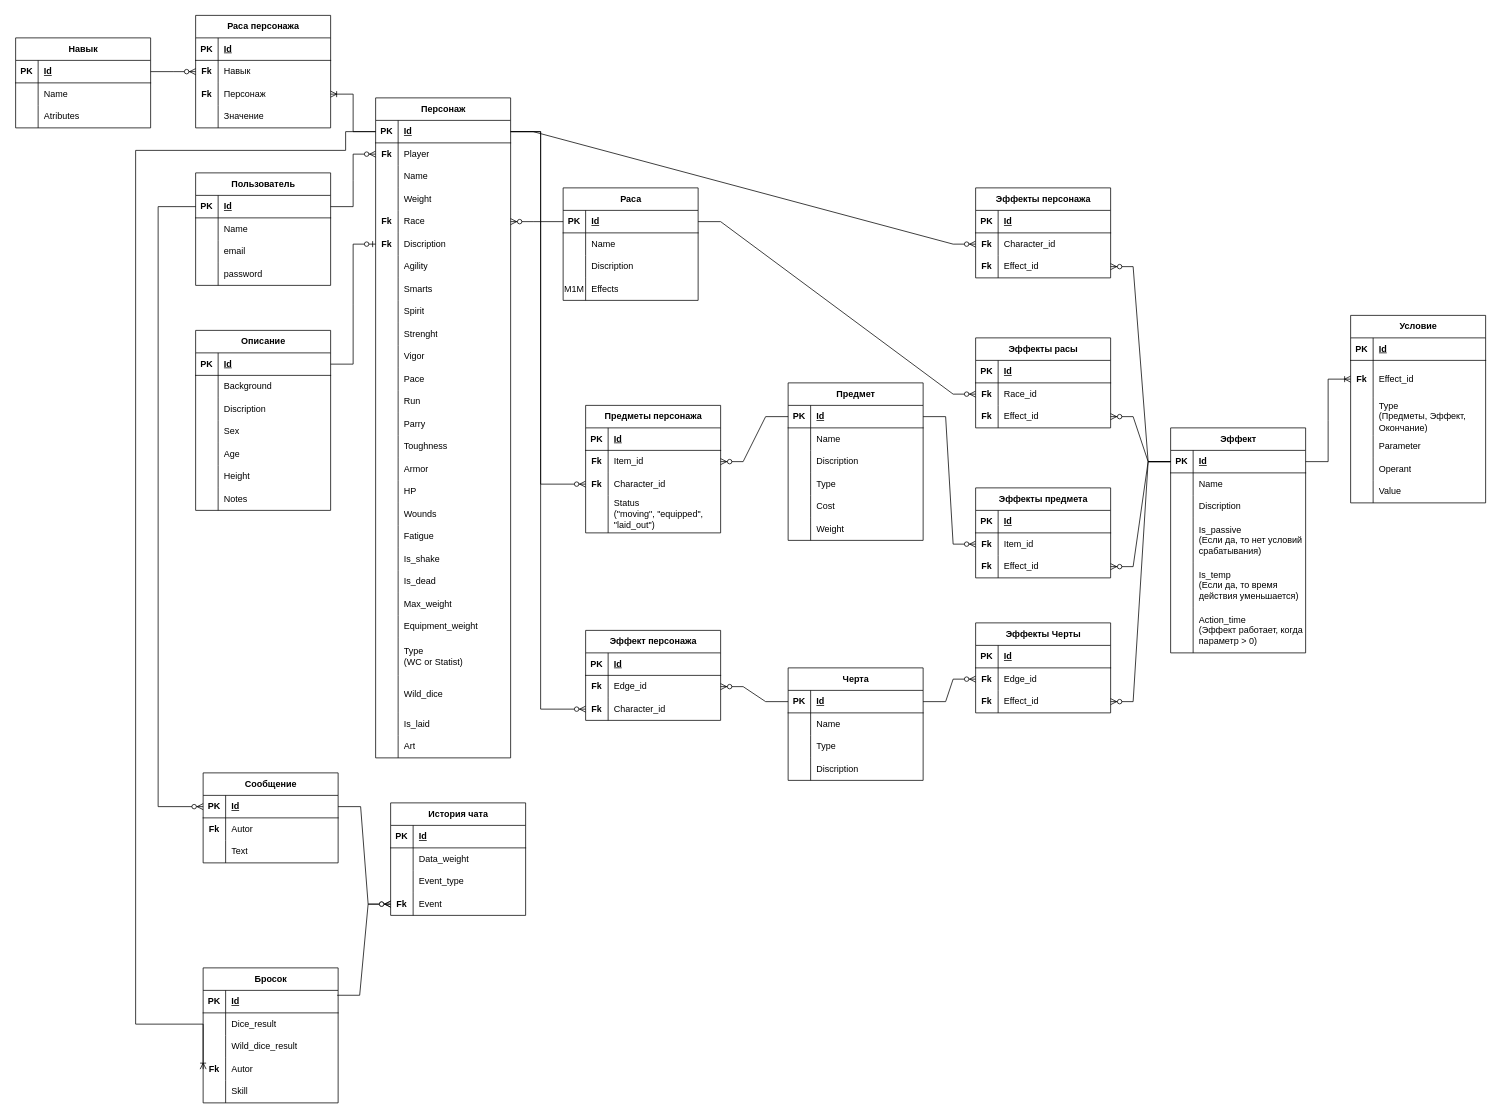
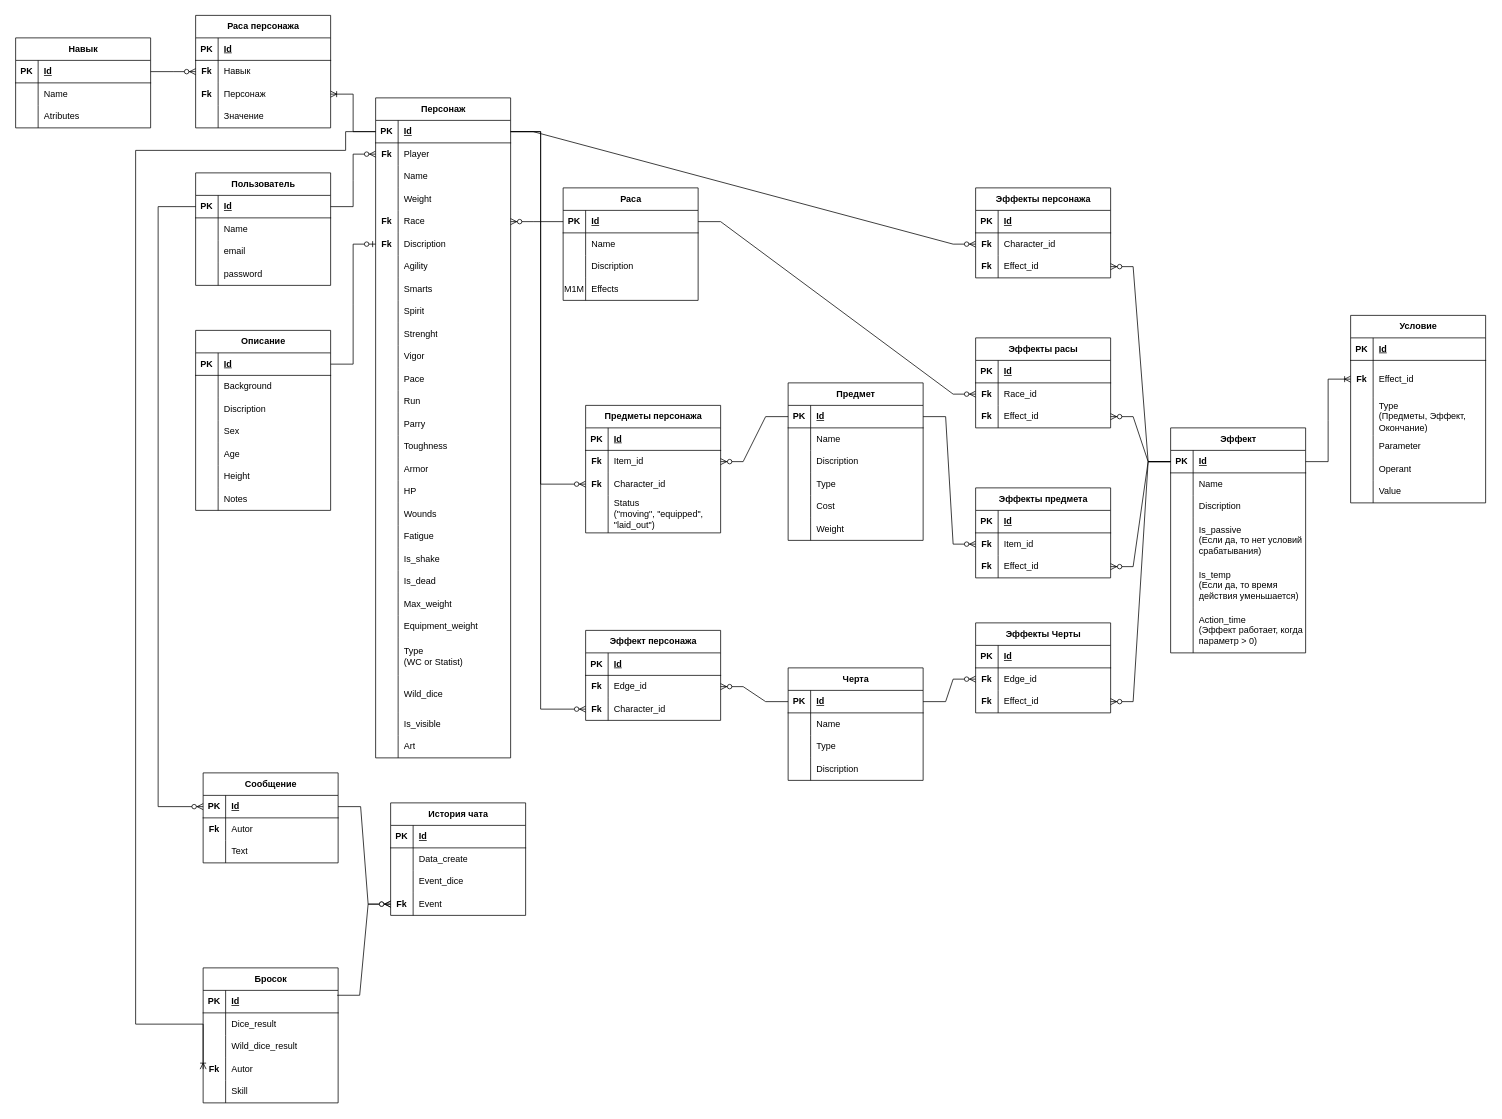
- <mxCell id="93" value="Is_laid" style="shape=partialRectangle;connectable=0;fillColor=none;top=0;left=0;bottom=0;right=0;align=left;spacingLeft=6;overflow=hidden;whiteSpace=wrap;html=1;" vertex="1" parent="91"><mxGeometry x="30" width="150" height="30" as="geometry"><mxRectangle width="150" height="30" as="alternateBounds" /></mxGeometry></mxCell>
+ <mxCell id="93" value="Is_visible" style="shape=partialRectangle;connectable=0;fillColor=none;top=0;left=0;bottom=0;right=0;align=left;spacingLeft=6;overflow=hidden;whiteSpace=wrap;html=1;" vertex="1" parent="91"><mxGeometry x="30" width="150" height="30" as="geometry"><mxRectangle width="150" height="30" as="alternateBounds" /></mxGeometry></mxCell>
- <mxCell id="312" value="Data_weight" style="shape=partialRectangle;connectable=0;fillColor=none;top=0;left=0;bottom=0;right=0;align=left;spacingLeft=6;overflow=hidden;whiteSpace=wrap;html=1;" vertex="1" parent="310"><mxGeometry x="30" width="150" height="30" as="geometry"><mxRectangle width="150" height="30" as="alternateBounds" /></mxGeometry></mxCell>
+ <mxCell id="312" value="Data_create" style="shape=partialRectangle;connectable=0;fillColor=none;top=0;left=0;bottom=0;right=0;align=left;spacingLeft=6;overflow=hidden;whiteSpace=wrap;html=1;" vertex="1" parent="310"><mxGeometry x="30" width="150" height="30" as="geometry"><mxRectangle width="150" height="30" as="alternateBounds" /></mxGeometry></mxCell>
- <mxCell id="315" value="Event_type" style="shape=partialRectangle;connectable=0;fillColor=none;top=0;left=0;bottom=0;right=0;align=left;spacingLeft=6;overflow=hidden;whiteSpace=wrap;html=1;" vertex="1" parent="313"><mxGeometry x="30" width="150" height="30" as="geometry"><mxRectangle width="150" height="30" as="alternateBounds" /></mxGeometry></mxCell>
+ <mxCell id="315" value="Event_dice" style="shape=partialRectangle;connectable=0;fillColor=none;top=0;left=0;bottom=0;right=0;align=left;spacingLeft=6;overflow=hidden;whiteSpace=wrap;html=1;" vertex="1" parent="313"><mxGeometry x="30" width="150" height="30" as="geometry"><mxRectangle width="150" height="30" as="alternateBounds" /></mxGeometry></mxCell>
